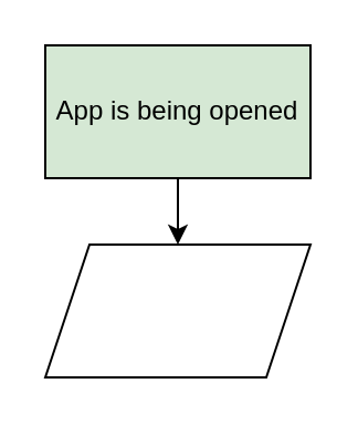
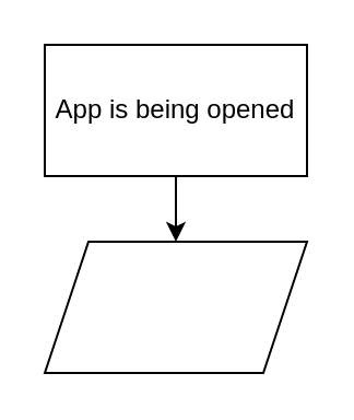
- <mxCell id="3" value="App is being opened" style="rounded=0;whiteSpace=wrap;html=1;fillColor=#d5e8d4;" vertex="1" parent="1"><mxGeometry x="20" y="20" width="120" height="60" as="geometry" /></mxCell>
+ <mxCell id="3" value="App is being opened" style="rounded=0;whiteSpace=wrap;html=1;" vertex="1" parent="1"><mxGeometry x="20" y="20" width="120" height="60" as="geometry" /></mxCell>
